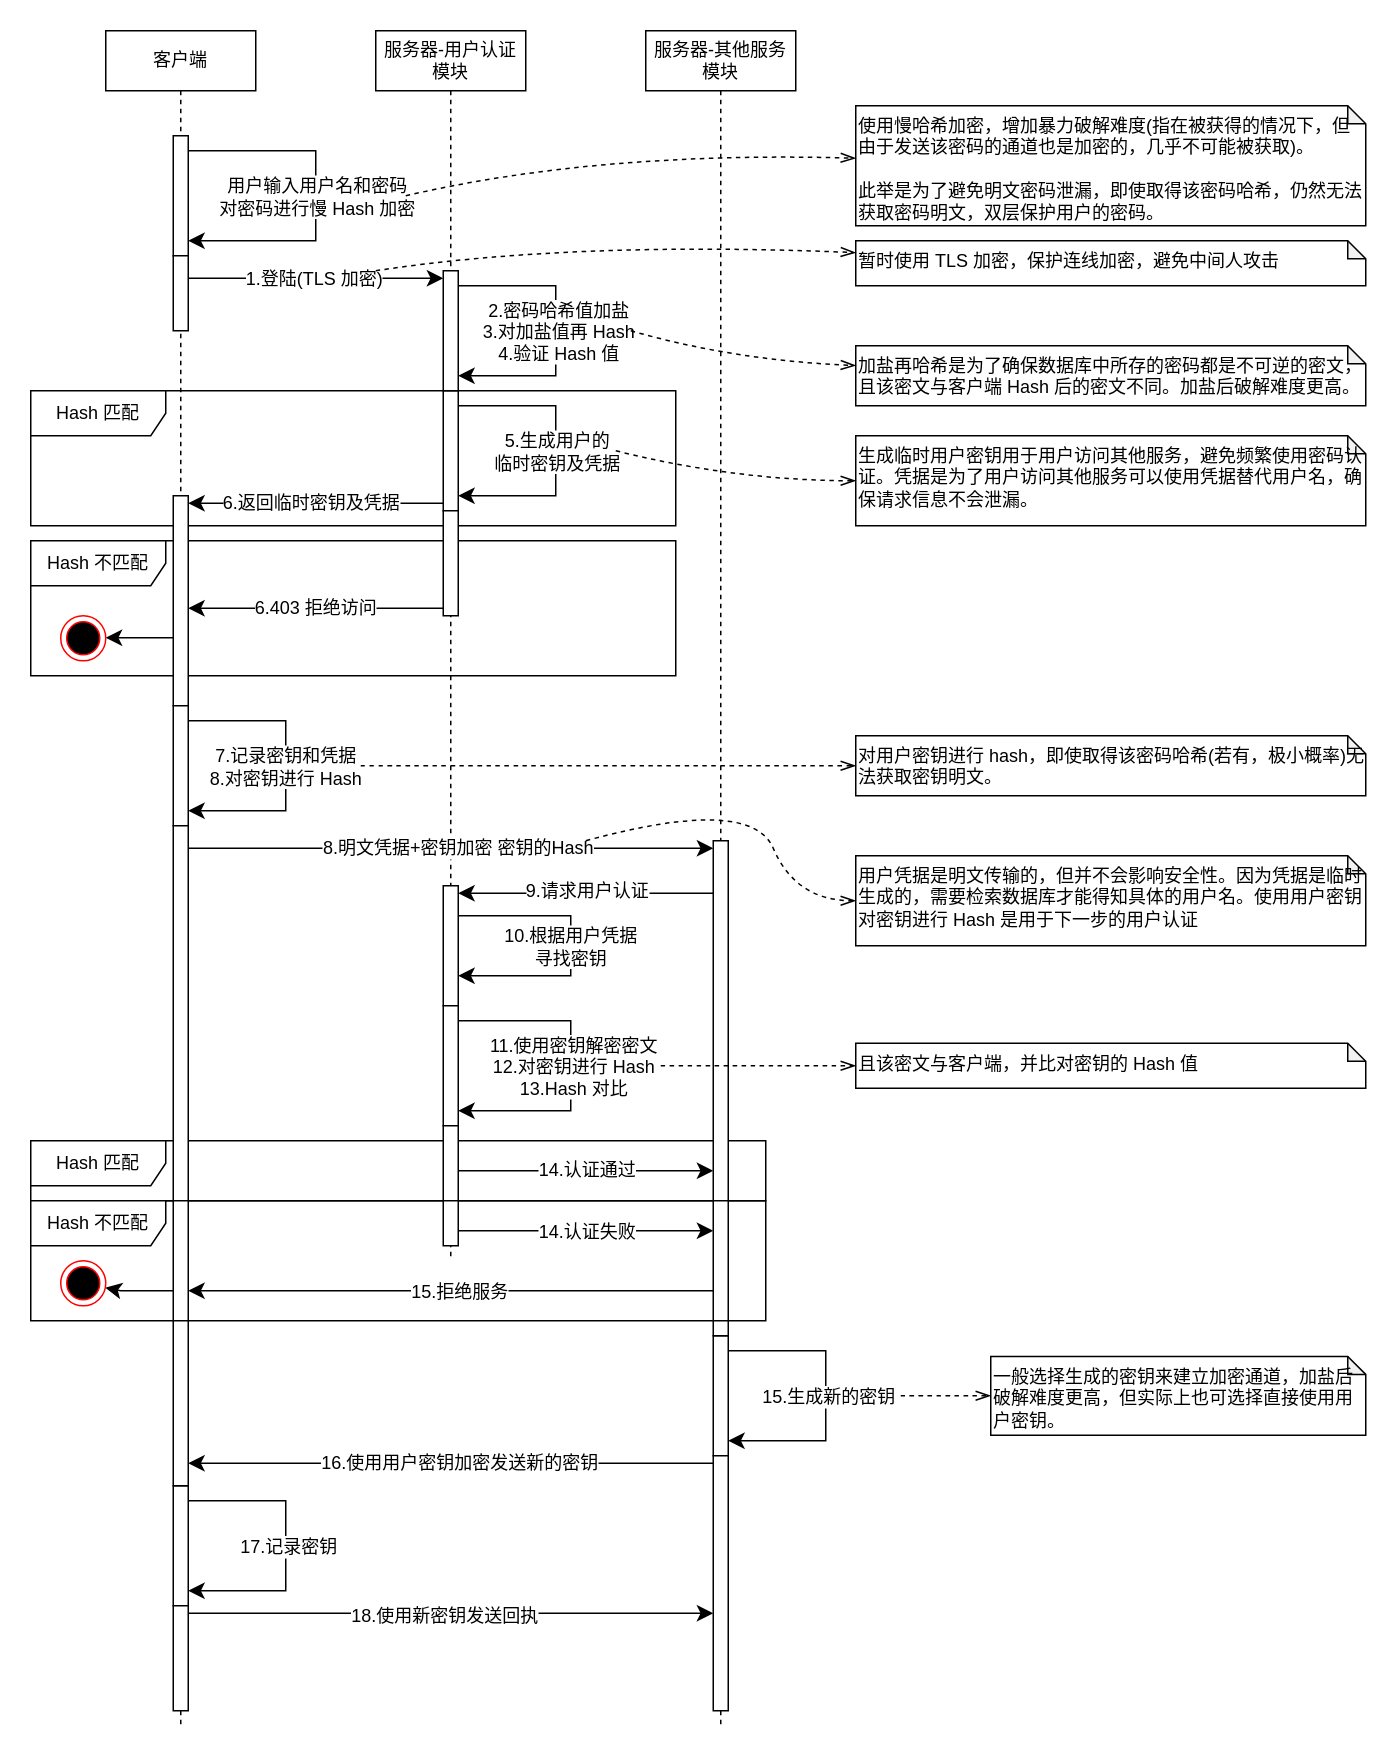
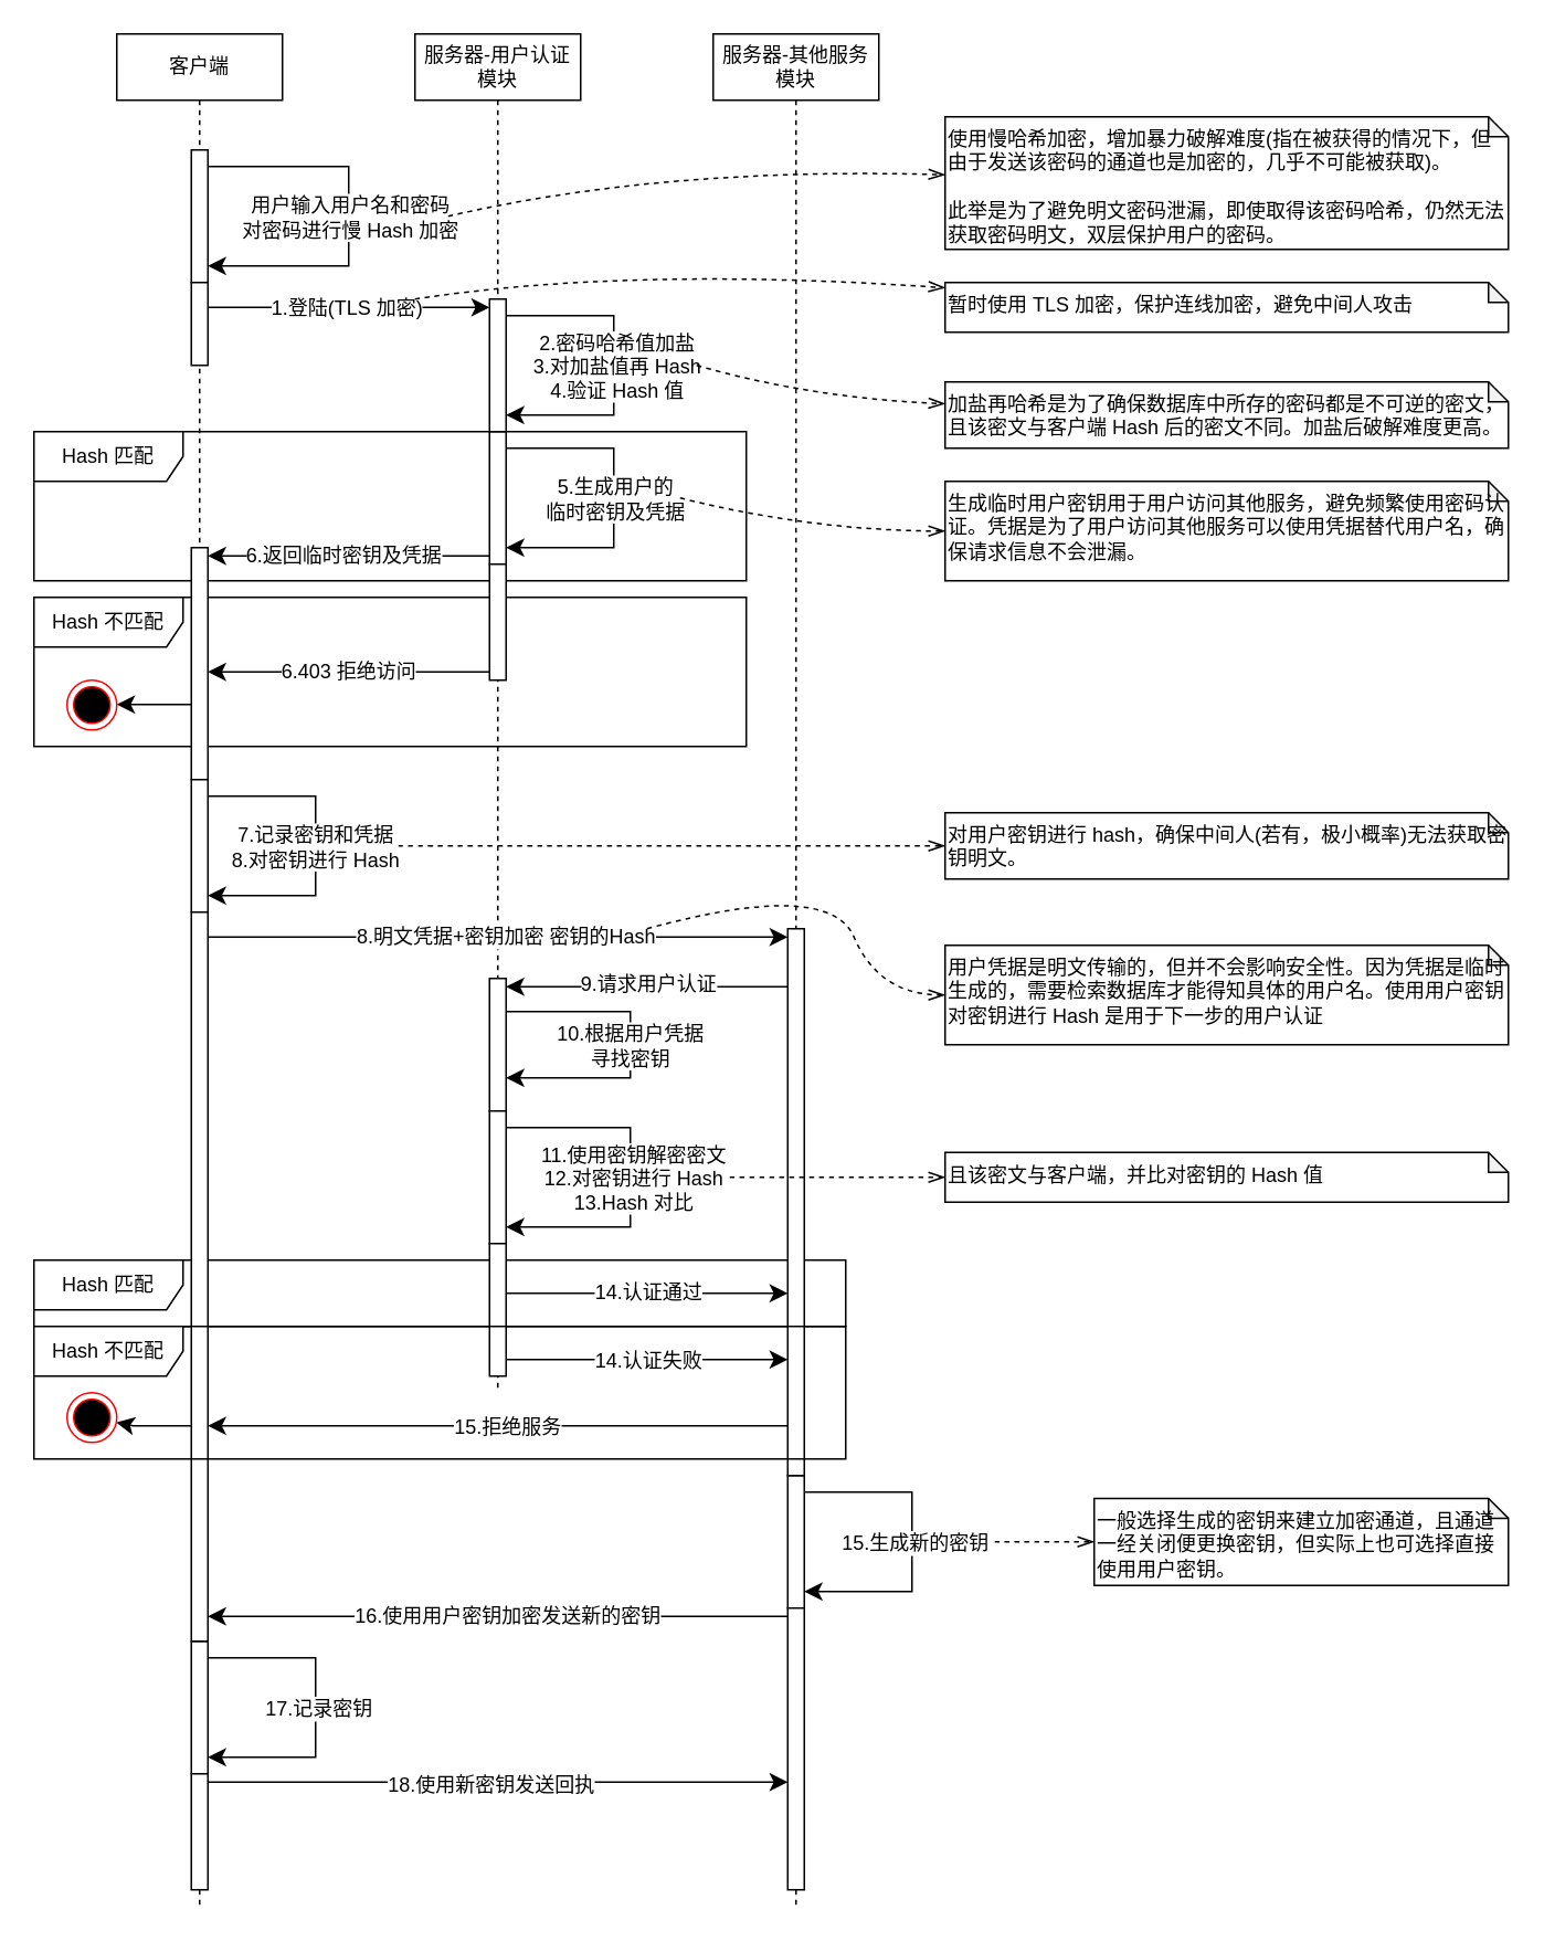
- <mxCell id="65" value="暂时使用 TLS 加密，保护连线加密，避免中间人攻击" style="shape=note;whiteSpace=wrap;html=1;backgroundOutline=1;darkOpacity=0.05;size=12;align=left;verticalAlign=top;" vertex="1" parent="1"><mxGeometry x="570" y="160" width="340" height="30" as="geometry" /></mxCell>
+ <mxCell id="65" value="暂时使用 TLS 加密，保护连线加密，避免中间人攻击" style="shape=note;whiteSpace=wrap;html=1;backgroundOutline=1;darkOpacity=0.05;size=12;align=left;verticalAlign=top;" vertex="1" parent="1"><mxGeometry x="570" y="170" width="340" height="30" as="geometry" /></mxCell>
- <mxCell id="68" value="对用户密钥进行 hash，即使取得该密码哈希(若有，极小概率)无法获取密钥明文。" style="shape=note;whiteSpace=wrap;html=1;backgroundOutline=1;darkOpacity=0.05;size=12;align=left;verticalAlign=top;" vertex="1" parent="1"><mxGeometry x="570" y="490" width="340" height="40" as="geometry" /></mxCell>
+ <mxCell id="68" value="对用户密钥进行 hash，确保中间人(若有，极小概率)无法获取密钥明文。" style="shape=note;whiteSpace=wrap;html=1;backgroundOutline=1;darkOpacity=0.05;size=12;align=left;verticalAlign=top;" vertex="1" parent="1"><mxGeometry x="570" y="490" width="340" height="40" as="geometry" /></mxCell>
- <mxCell id="71" value="一般选择生成的密钥来建立加密通道，加盐后破解难度更高，但实际上也可选择直接使用用户密钥。" style="shape=note;whiteSpace=wrap;html=1;backgroundOutline=1;darkOpacity=0.05;size=12;align=left;verticalAlign=top;" vertex="1" parent="1"><mxGeometry x="660" y="903.75" width="250" height="52.5" as="geometry" /></mxCell>
+ <mxCell id="71" value="一般选择生成的密钥来建立加密通道，且通道一经关闭便更换密钥，但实际上也可选择直接使用用户密钥。" style="shape=note;whiteSpace=wrap;html=1;backgroundOutline=1;darkOpacity=0.05;size=12;align=left;verticalAlign=top;" vertex="1" parent="1"><mxGeometry x="660" y="903.75" width="250" height="52.5" as="geometry" /></mxCell>
